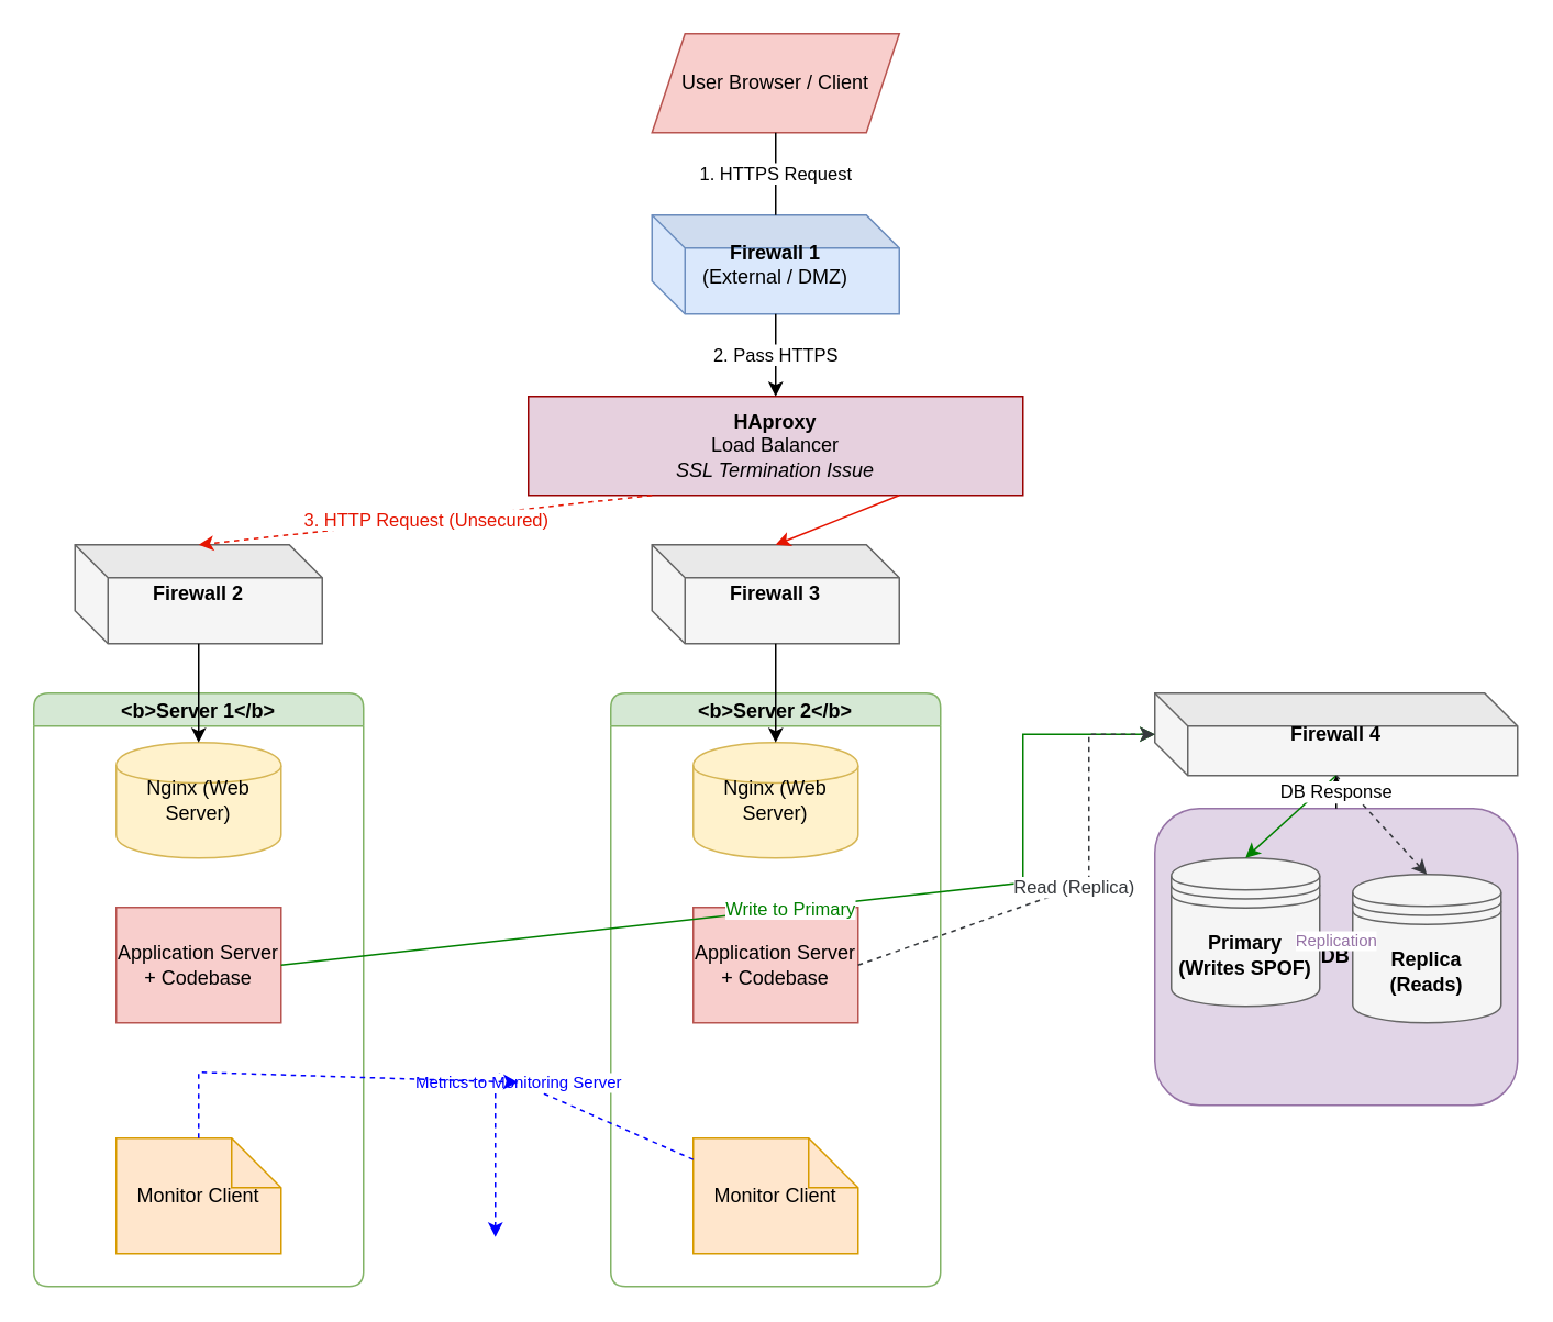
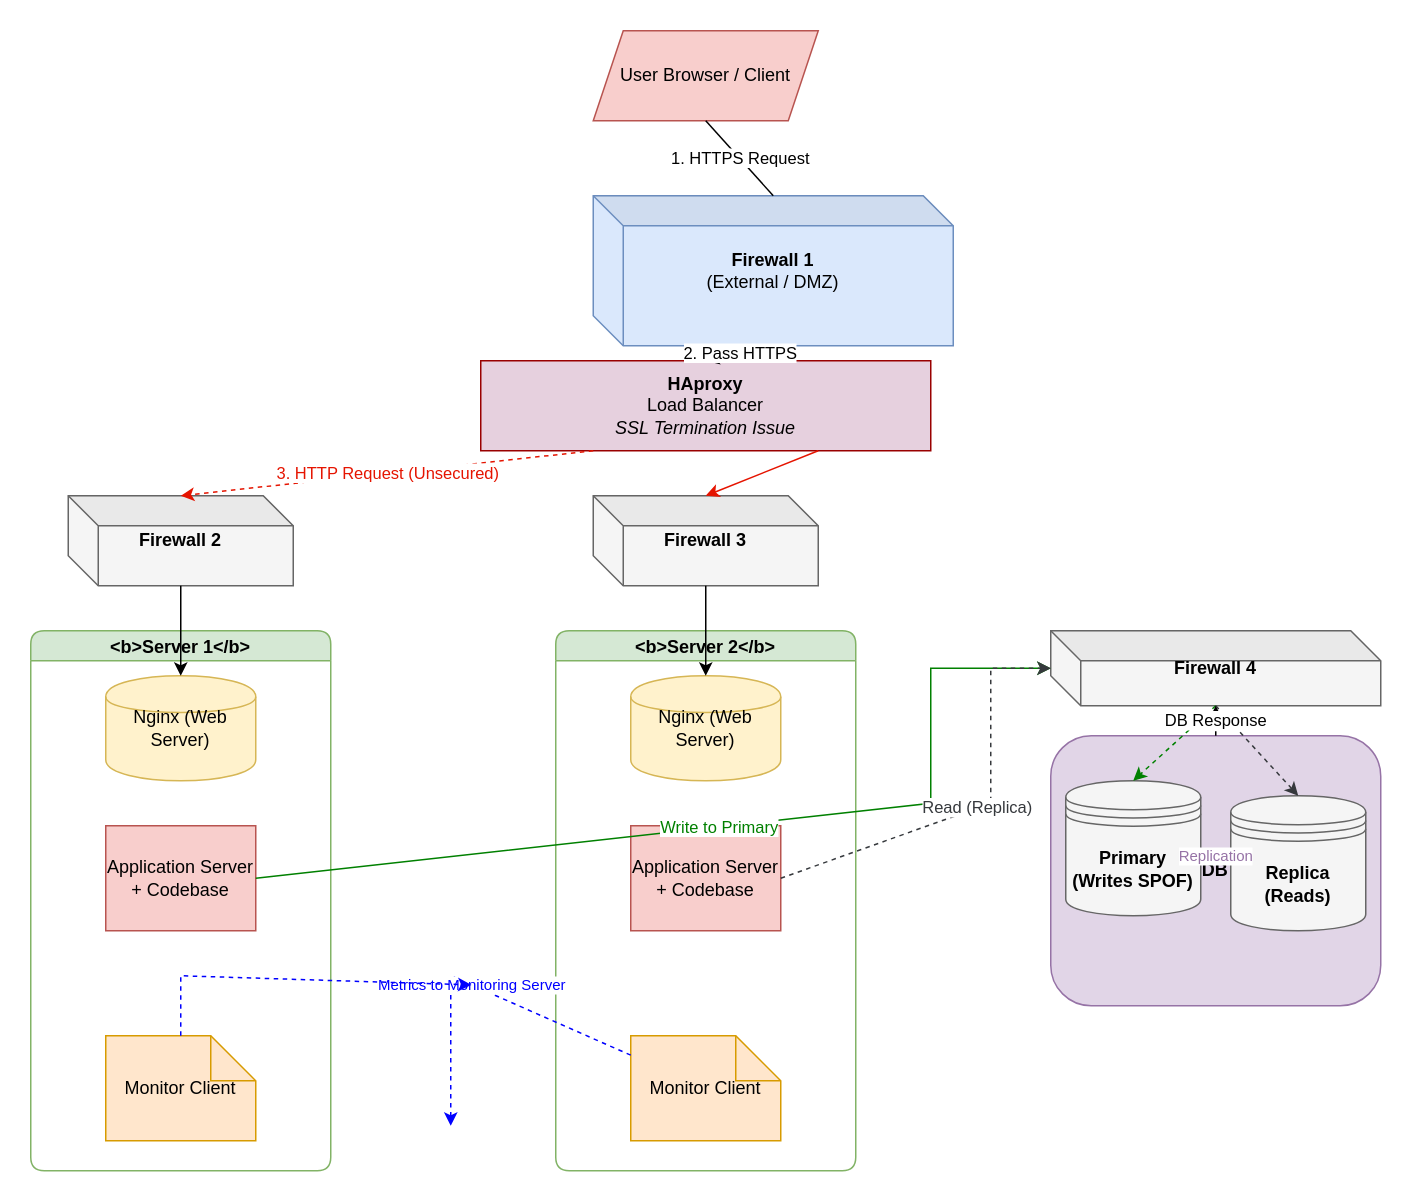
- <mxCell id="3" value="&lt;b&gt;Firewall 1&lt;/b&gt;&lt;br&gt;(External / DMZ)" style="shape=cube;whiteSpace=wrap;html=1;boundedLbl=0;backgroundOutline=1;darkOpacity=0.05;fillColor=#dae8fc;strokeColor=#6c8ebf;" vertex="1" parent="1"><mxGeometry x="395" y="130" width="150" height="60" as="geometry" /></mxCell>
+ <mxCell id="3" value="&lt;b&gt;Firewall 1&lt;/b&gt;&lt;br&gt;(External / DMZ)" style="shape=cube;whiteSpace=wrap;html=1;boundedLbl=0;backgroundOutline=1;darkOpacity=0.05;fillColor=#dae8fc;strokeColor=#6c8ebf;" vertex="1" parent="1"><mxGeometry x="395" y="130" width="240" height="100" as="geometry" /></mxCell>
- <mxCell id="28" value="" style="endArrow=classic;html=1;rounded=0;exitX=0.5;exitY=1;entryX=0.5;entryY=0;strokeColor=#008000;" edge="1" parent="1" source="19" target="16"><mxGeometry width="50" height="50" relative="1" as="geometry"><mxPoint x="750" y="470" as="sourcePoint" /><mxPoint x="750" y="530" as="targetPoint" /></mxGeometry></mxCell>
+ <mxCell id="28" value="" style="endArrow=classic;html=1;rounded=0;exitX=0.5;exitY=1;entryX=0.5;entryY=0;strokeColor=#008000;dashed=1;" edge="1" parent="1" source="19" target="16"><mxGeometry width="50" height="50" relative="1" as="geometry"><mxPoint x="750" y="470" as="sourcePoint" /><mxPoint x="750" y="530" as="targetPoint" /></mxGeometry></mxCell>
